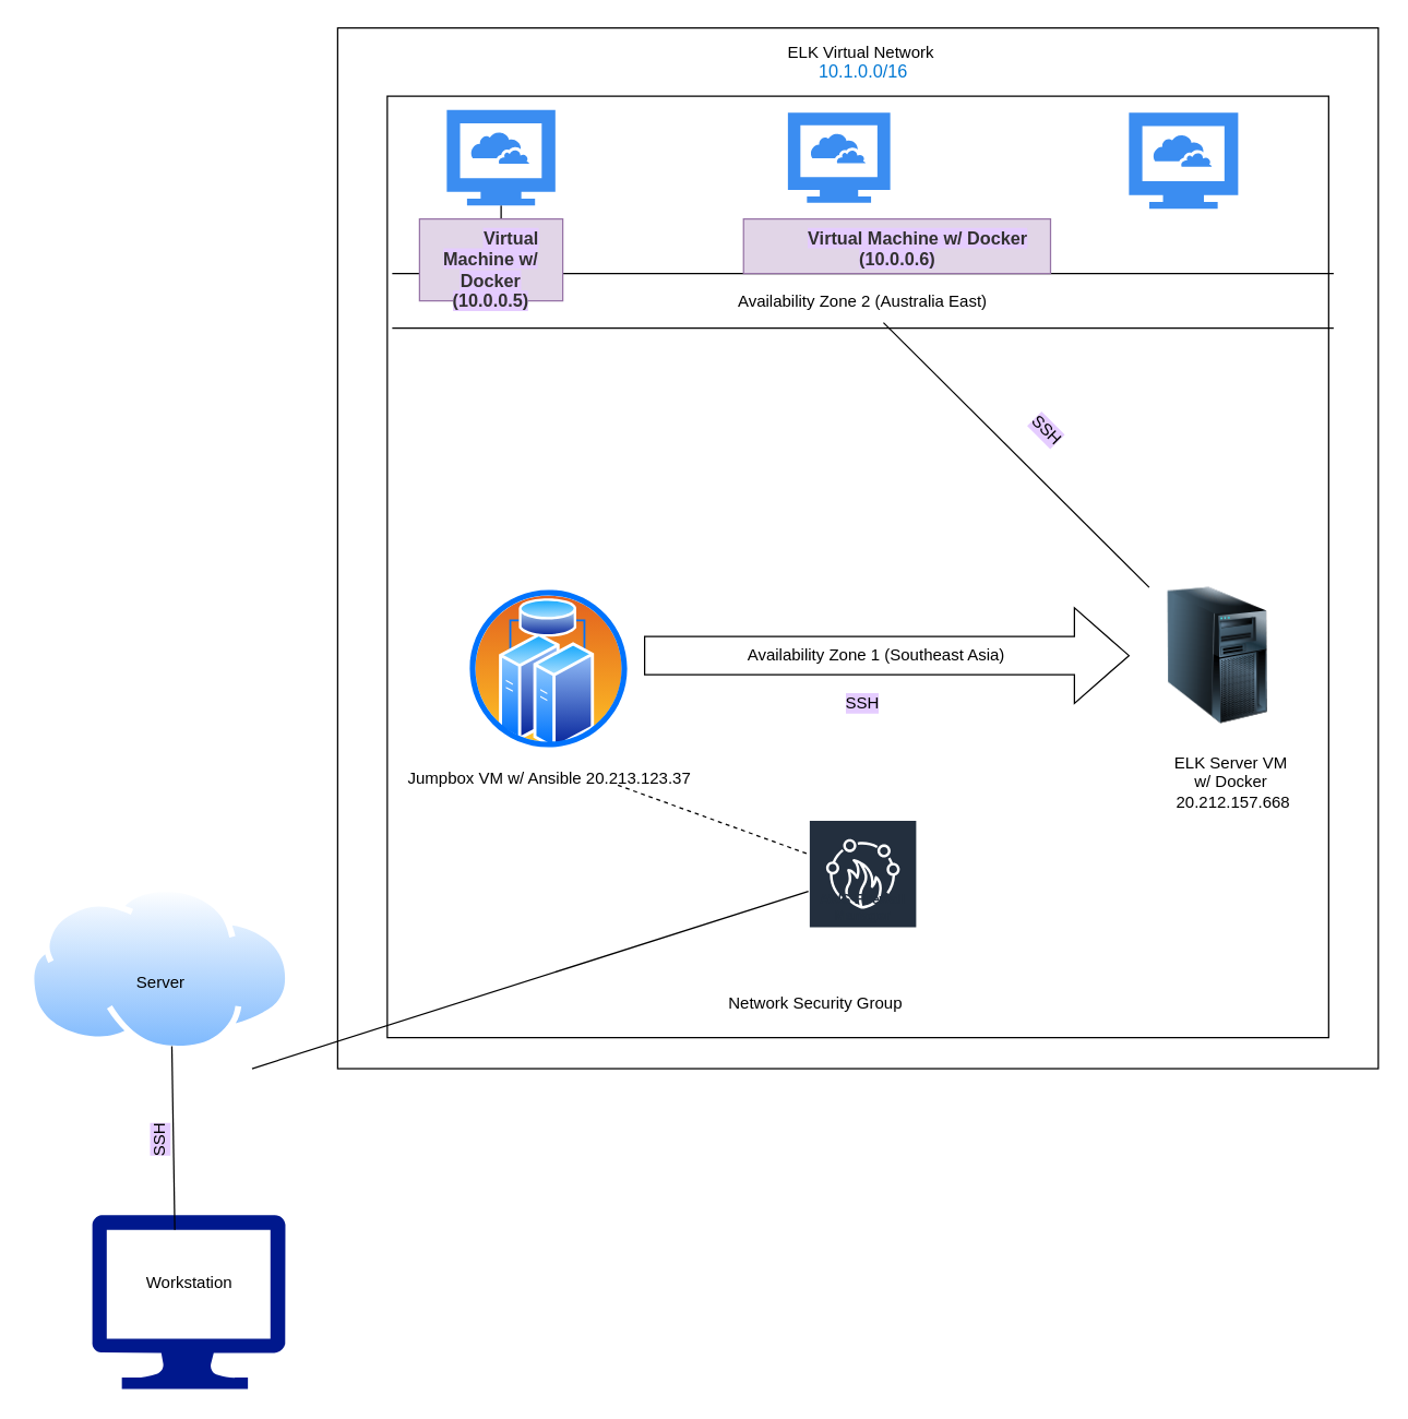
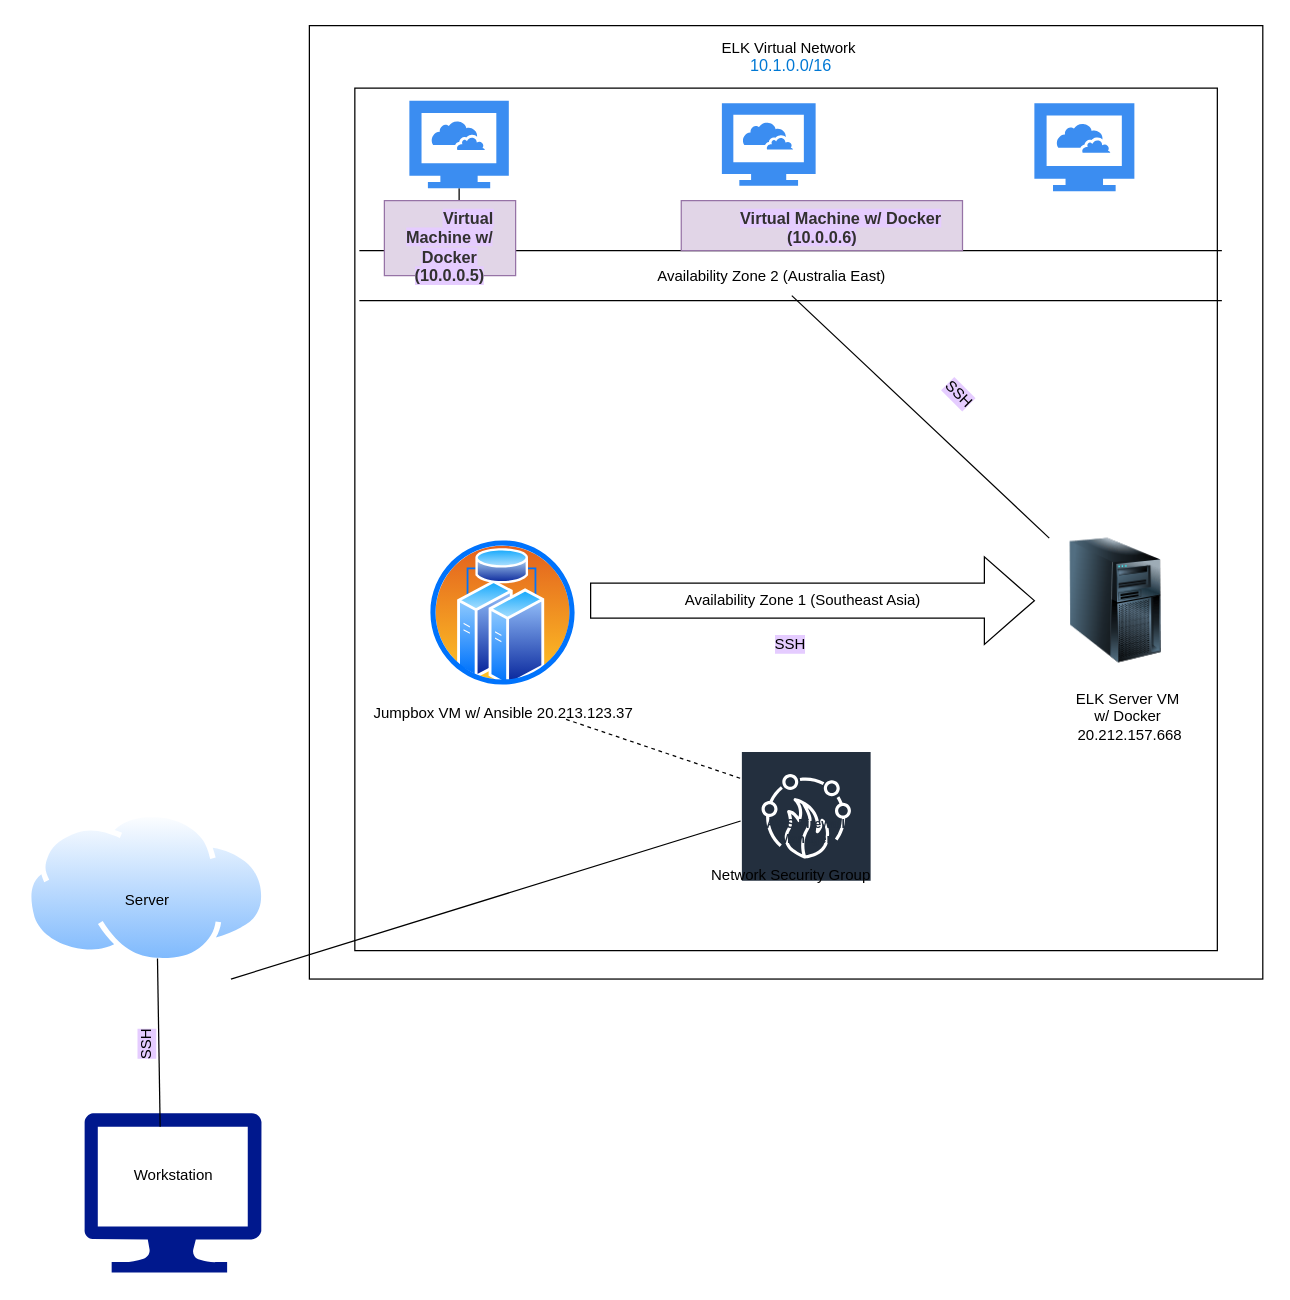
- <mxCell id="23" value="Availability Zone 2 (Australia East)" style="text;html=1;strokeColor=none;fillColor=none;align=center;verticalAlign=middle;whiteSpace=wrap;rounded=0;" vertex="1" parent="1"><mxGeometry x="502" y="206" width="260" height="30" as="geometry" /></mxCell>
+ <mxCell id="23" value="Availability Zone 2 (Australia East)" style="text;html=1;strokeColor=none;fillColor=none;align=center;verticalAlign=middle;whiteSpace=wrap;rounded=0;" vertex="1" parent="1"><mxGeometry x="487" y="206" width="260" height="30" as="geometry" /></mxCell>
- <mxCell id="13" value="AWS Firewall Manager" style="sketch=0;outlineConnect=0;fontColor=#232F3E;gradientColor=none;strokeColor=#ffffff;fillColor=#232F3E;dashed=0;verticalLabelPosition=middle;verticalAlign=bottom;align=center;html=1;whiteSpace=wrap;fontSize=10;fontStyle=1;spacing=3;shape=mxgraph.aws4.productIcon;prIcon=mxgraph.aws4.firewall_manager;" vertex="1" parent="1"><mxGeometry x="592" y="600" width="80" height="80" as="geometry" /></mxCell>
+ <mxCell id="13" value="AWS Firewall Manager" style="sketch=0;outlineConnect=0;fontColor=#232F3E;gradientColor=none;strokeColor=#ffffff;fillColor=#232F3E;dashed=0;verticalLabelPosition=middle;verticalAlign=bottom;align=center;html=1;whiteSpace=wrap;fontSize=10;fontStyle=1;spacing=3;shape=mxgraph.aws4.productIcon;prIcon=mxgraph.aws4.firewall_manager;" vertex="1" parent="1"><mxGeometry x="592" y="600" width="105" height="80" as="geometry" /></mxCell>
- <mxCell id="15" value="Network Security Group" style="text;html=1;resizable=0;autosize=1;align=center;verticalAlign=middle;points=[];fillColor=none;strokeColor=none;rounded=0;" vertex="1" parent="1"><mxGeometry x="527" y="725" width="140" height="20" as="geometry" /></mxCell>
+ <mxCell id="15" value="Network Security Group" style="text;html=1;resizable=0;autosize=1;align=center;verticalAlign=middle;points=[];fillColor=none;strokeColor=none;rounded=0;" vertex="1" parent="1"><mxGeometry x="562" y="690" width="140" height="20" as="geometry" /></mxCell>
